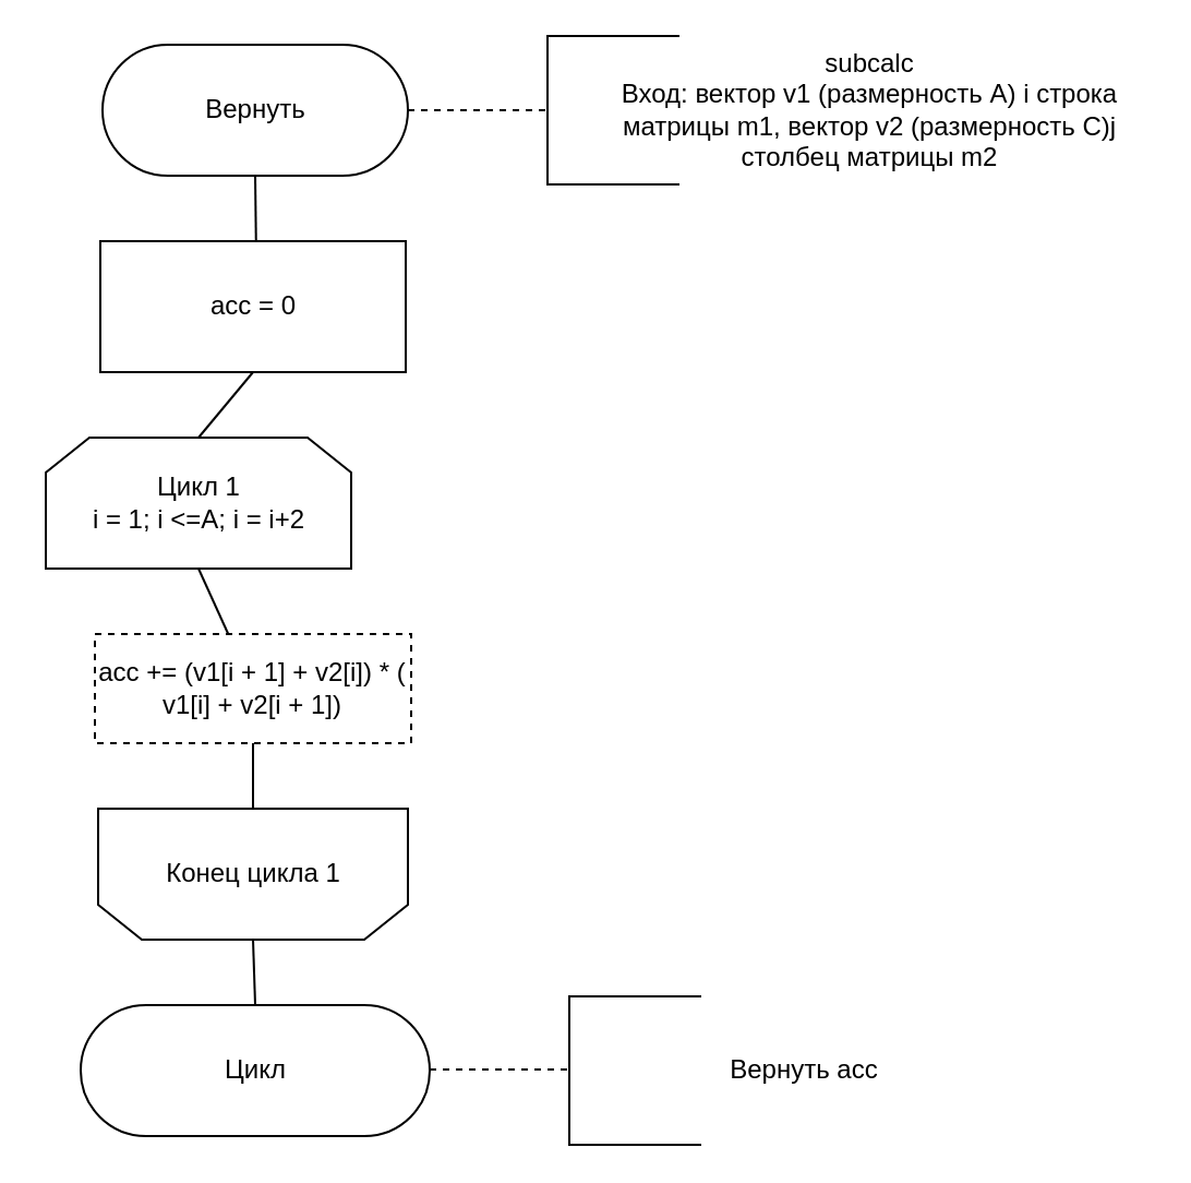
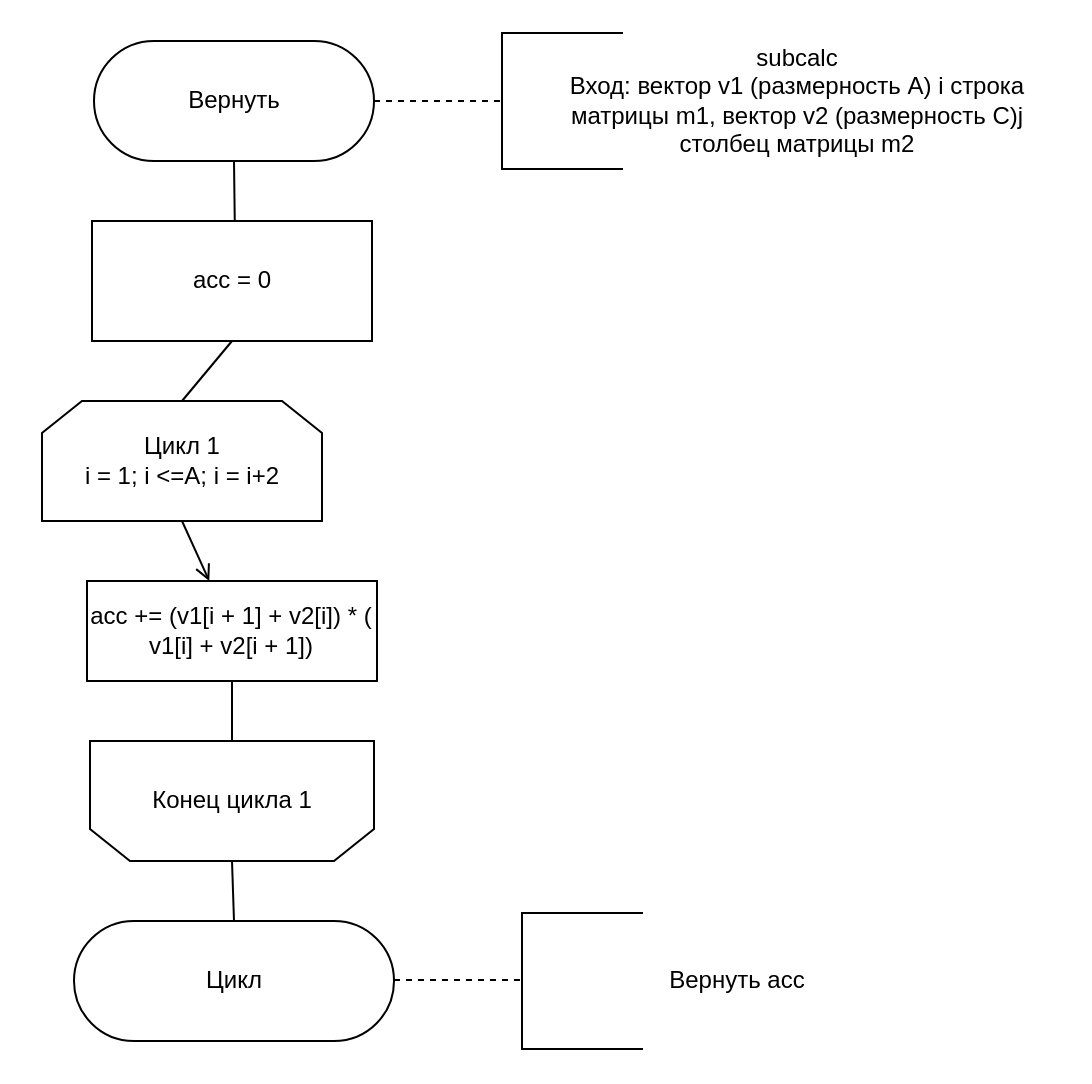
- <mxCell id="6" value="" style="endArrow=none;html=1;exitX=0.5;exitY=1;exitDx=0;exitDy=0;" edge="1" parent="1" source="4" target="5"><mxGeometry width="50" height="50" relative="1" as="geometry"><mxPoint x="117.5" y="300" as="sourcePoint" /><mxPoint x="117" y="290" as="targetPoint" /></mxGeometry></mxCell>
+ <mxCell id="6" value="" style="endArrow=open;html=1;exitX=0.5;exitY=1;exitDx=0;exitDy=0;" edge="1" parent="1" source="4" target="5"><mxGeometry width="50" height="50" relative="1" as="geometry"><mxPoint x="117.5" y="300" as="sourcePoint" /><mxPoint x="117" y="290" as="targetPoint" /></mxGeometry></mxCell>
- <mxCell id="5" value="acc += (v1[i + 1] + v2[i]) * ( v1[i] + v2[i + 1])" style="rounded=0;whiteSpace=wrap;html=1;dashed=1;" vertex="1" parent="1"><mxGeometry x="43" y="290" width="145" height="50" as="geometry" /></mxCell>
+ <mxCell id="5" value="acc += (v1[i + 1] + v2[i]) * ( v1[i] + v2[i + 1])" style="rounded=0;whiteSpace=wrap;html=1;" vertex="1" parent="1"><mxGeometry x="43" y="290" width="145" height="50" as="geometry" /></mxCell>
